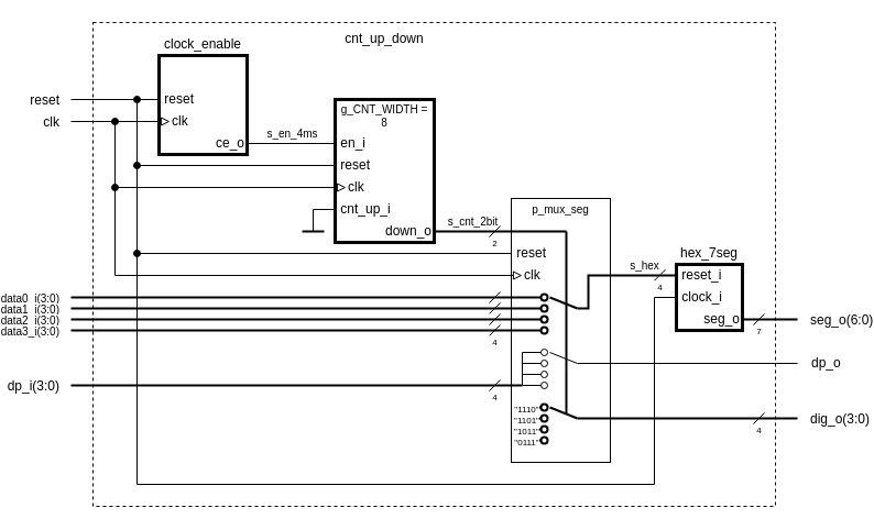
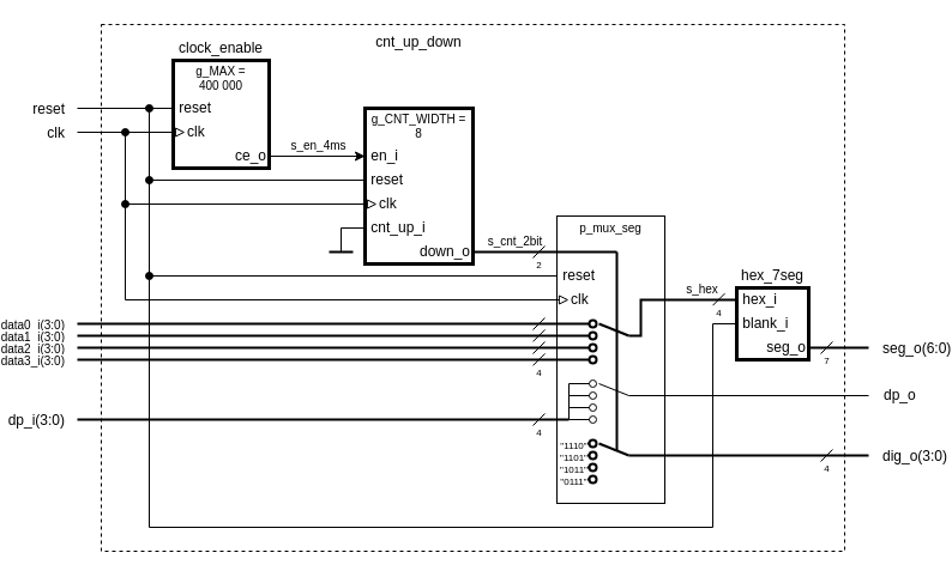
+ <mxCell id="5" value="&lt;div style=&quot;font-size: 10px;&quot;&gt;g_MAX =&lt;/div&gt;&lt;div style=&quot;font-size: 10px;&quot;&gt;400 000&lt;/div&gt;" style="text;html=1;strokeColor=none;fillColor=none;align=center;verticalAlign=middle;whiteSpace=wrap;rounded=0;fontSize=10;" parent="1" vertex="1"><mxGeometry x="100" y="50" width="80" height="30" as="geometry" /></mxCell>
- <mxCell id="14" value="" style="endArrow=none;html=1;rounded=0;" parent="1" source="9" target="19" edge="1"><mxGeometry width="50" height="50" relative="1" as="geometry"><mxPoint x="190" y="130" as="sourcePoint" /><mxPoint x="260" y="130" as="targetPoint" /></mxGeometry></mxCell>
+ <mxCell id="14" value="" style="endArrow=classic;html=1;rounded=0;" parent="1" source="9" target="19" edge="1"><mxGeometry width="50" height="50" relative="1" as="geometry"><mxPoint x="190" y="130" as="sourcePoint" /><mxPoint x="260" y="130" as="targetPoint" /></mxGeometry></mxCell>
- <mxCell id="31" value="&amp;nbsp;reset_i" style="text;html=1;strokeColor=none;fillColor=none;align=left;verticalAlign=middle;whiteSpace=wrap;rounded=0;" parent="1" vertex="1"><mxGeometry x="570" y="240" width="70" height="20" as="geometry" /></mxCell>
+ <mxCell id="31" value="&amp;nbsp;hex_i" style="text;html=1;strokeColor=none;fillColor=none;align=left;verticalAlign=middle;whiteSpace=wrap;rounded=0;" parent="1" vertex="1"><mxGeometry x="570" y="240" width="70" height="20" as="geometry" /></mxCell>
- <mxCell id="32" value="&amp;nbsp;clock_i" style="text;html=1;strokeColor=none;fillColor=none;align=left;verticalAlign=middle;whiteSpace=wrap;rounded=0;" parent="1" vertex="1"><mxGeometry x="570" y="260" width="70" height="20" as="geometry" /></mxCell>
+ <mxCell id="32" value="&amp;nbsp;blank_i" style="text;html=1;strokeColor=none;fillColor=none;align=left;verticalAlign=middle;whiteSpace=wrap;rounded=0;" parent="1" vertex="1"><mxGeometry x="570" y="260" width="70" height="20" as="geometry" /></mxCell>
